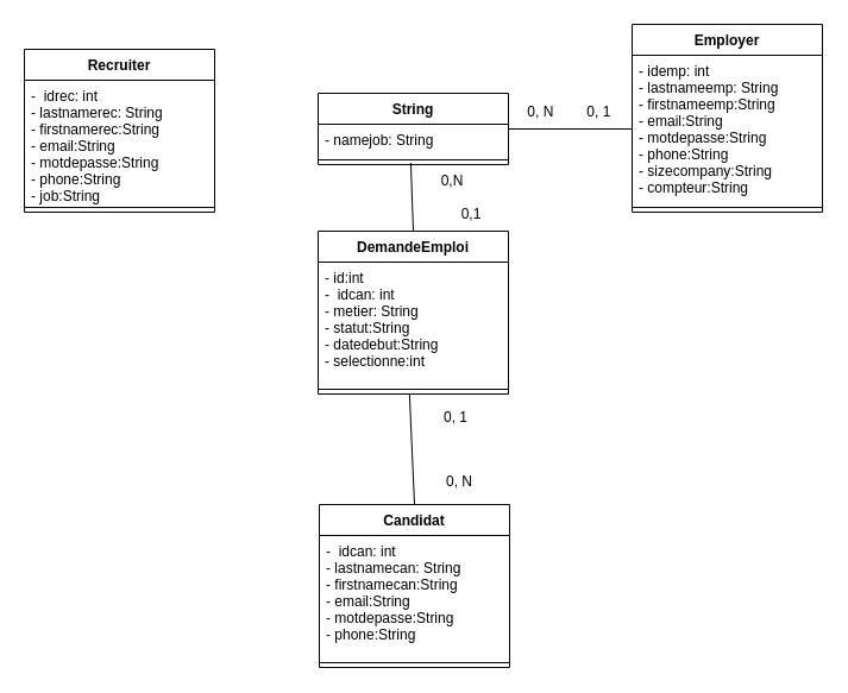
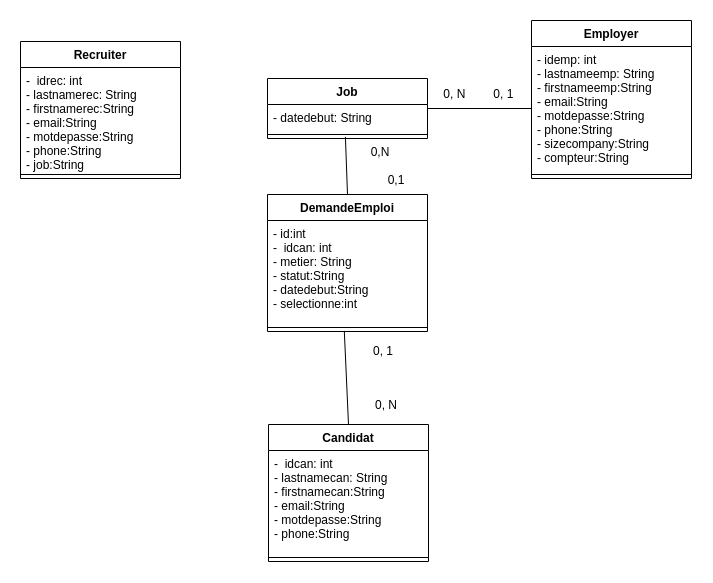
- <mxCell id="2" value="String" style="swimlane;fontStyle=1;align=center;verticalAlign=top;childLayout=stackLayout;horizontal=1;startSize=26;horizontalStack=0;resizeParent=1;resizeParentMax=0;resizeLast=0;collapsible=1;marginBottom=0;" vertex="1" parent="1"><mxGeometry x="267" y="78" width="160" height="60" as="geometry" /></mxCell>
+ <mxCell id="2" value="Job" style="swimlane;fontStyle=1;align=center;verticalAlign=top;childLayout=stackLayout;horizontal=1;startSize=26;horizontalStack=0;resizeParent=1;resizeParentMax=0;resizeLast=0;collapsible=1;marginBottom=0;" vertex="1" parent="1"><mxGeometry x="267" y="78" width="160" height="60" as="geometry" /></mxCell>
- <mxCell id="3" value="- namejob: String" style="text;strokeColor=none;fillColor=none;align=left;verticalAlign=top;spacingLeft=4;spacingRight=4;overflow=hidden;rotatable=0;points=[[0,0.5],[1,0.5]];portConstraint=eastwest;" vertex="1" parent="2"><mxGeometry y="26" width="160" height="26" as="geometry" /></mxCell>
+ <mxCell id="3" value="- datedebut: String" style="text;strokeColor=none;fillColor=none;align=left;verticalAlign=top;spacingLeft=4;spacingRight=4;overflow=hidden;rotatable=0;points=[[0,0.5],[1,0.5]];portConstraint=eastwest;" vertex="1" parent="2"><mxGeometry y="26" width="160" height="26" as="geometry" /></mxCell>
